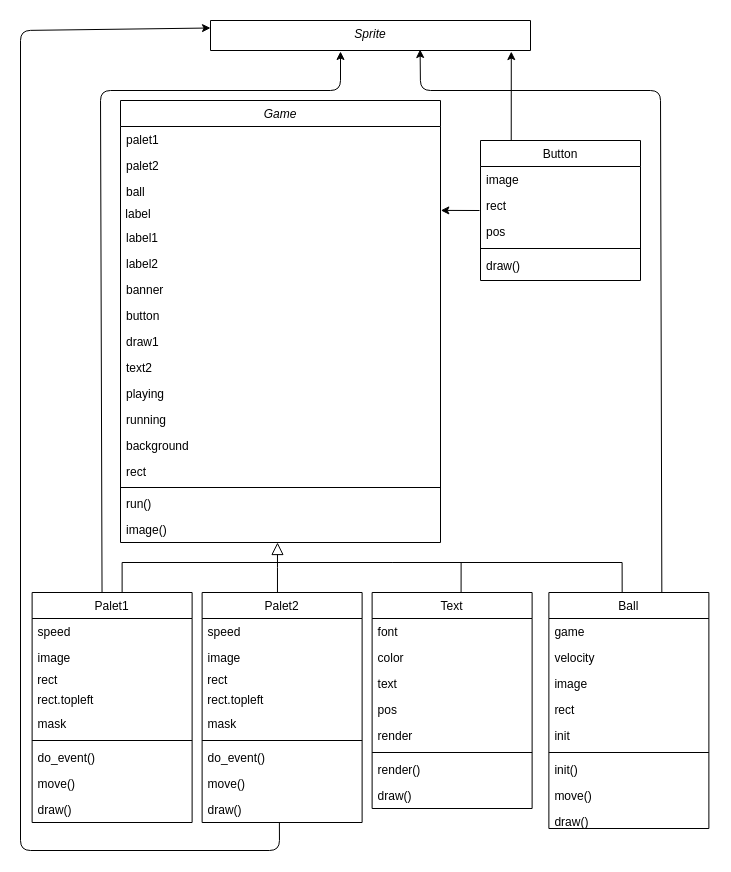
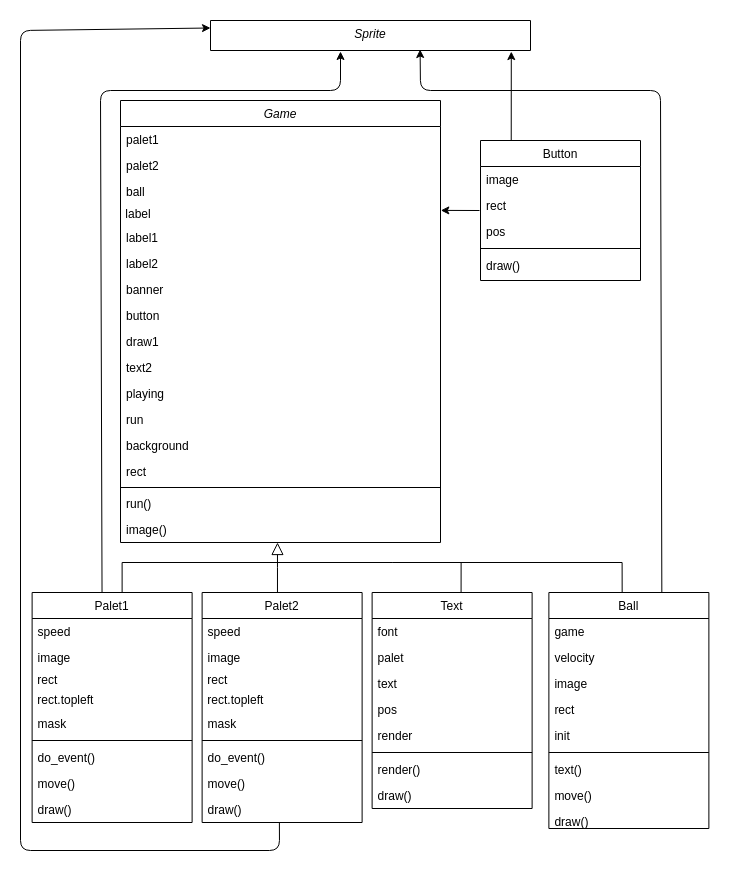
- <mxCell id="14" value="running" style="text;align=left;verticalAlign=top;spacingLeft=4;spacingRight=4;overflow=hidden;rotatable=0;points=[[0,0.5],[1,0.5]];portConstraint=eastwest;rounded=0;shadow=0;html=0;" parent="2" vertex="1"><mxGeometry y="306" width="320" height="26" as="geometry" /></mxCell>
+ <mxCell id="14" value="run" style="text;align=left;verticalAlign=top;spacingLeft=4;spacingRight=4;overflow=hidden;rotatable=0;points=[[0,0.5],[1,0.5]];portConstraint=eastwest;rounded=0;shadow=0;html=0;" parent="2" vertex="1"><mxGeometry y="306" width="320" height="26" as="geometry" /></mxCell>
- <mxCell id="61" value="color" style="text;align=left;verticalAlign=top;spacingLeft=4;spacingRight=4;overflow=hidden;rotatable=0;points=[[0,0.5],[1,0.5]];portConstraint=eastwest;rounded=0;shadow=0;html=0;" parent="59" vertex="1"><mxGeometry y="52" width="160" height="26" as="geometry" /></mxCell>
+ <mxCell id="61" value="palet" style="text;align=left;verticalAlign=top;spacingLeft=4;spacingRight=4;overflow=hidden;rotatable=0;points=[[0,0.5],[1,0.5]];portConstraint=eastwest;rounded=0;shadow=0;html=0;" parent="59" vertex="1"><mxGeometry y="52" width="160" height="26" as="geometry" /></mxCell>
- <mxCell id="38" value="init()" style="text;align=left;verticalAlign=top;spacingLeft=4;spacingRight=4;overflow=hidden;rotatable=0;points=[[0,0.5],[1,0.5]];portConstraint=eastwest;fontStyle=0" parent="31" vertex="1"><mxGeometry y="164" width="160" height="26" as="geometry" /></mxCell>
+ <mxCell id="38" value="text()" style="text;align=left;verticalAlign=top;spacingLeft=4;spacingRight=4;overflow=hidden;rotatable=0;points=[[0,0.5],[1,0.5]];portConstraint=eastwest;fontStyle=0" parent="31" vertex="1"><mxGeometry y="164" width="160" height="26" as="geometry" /></mxCell>
